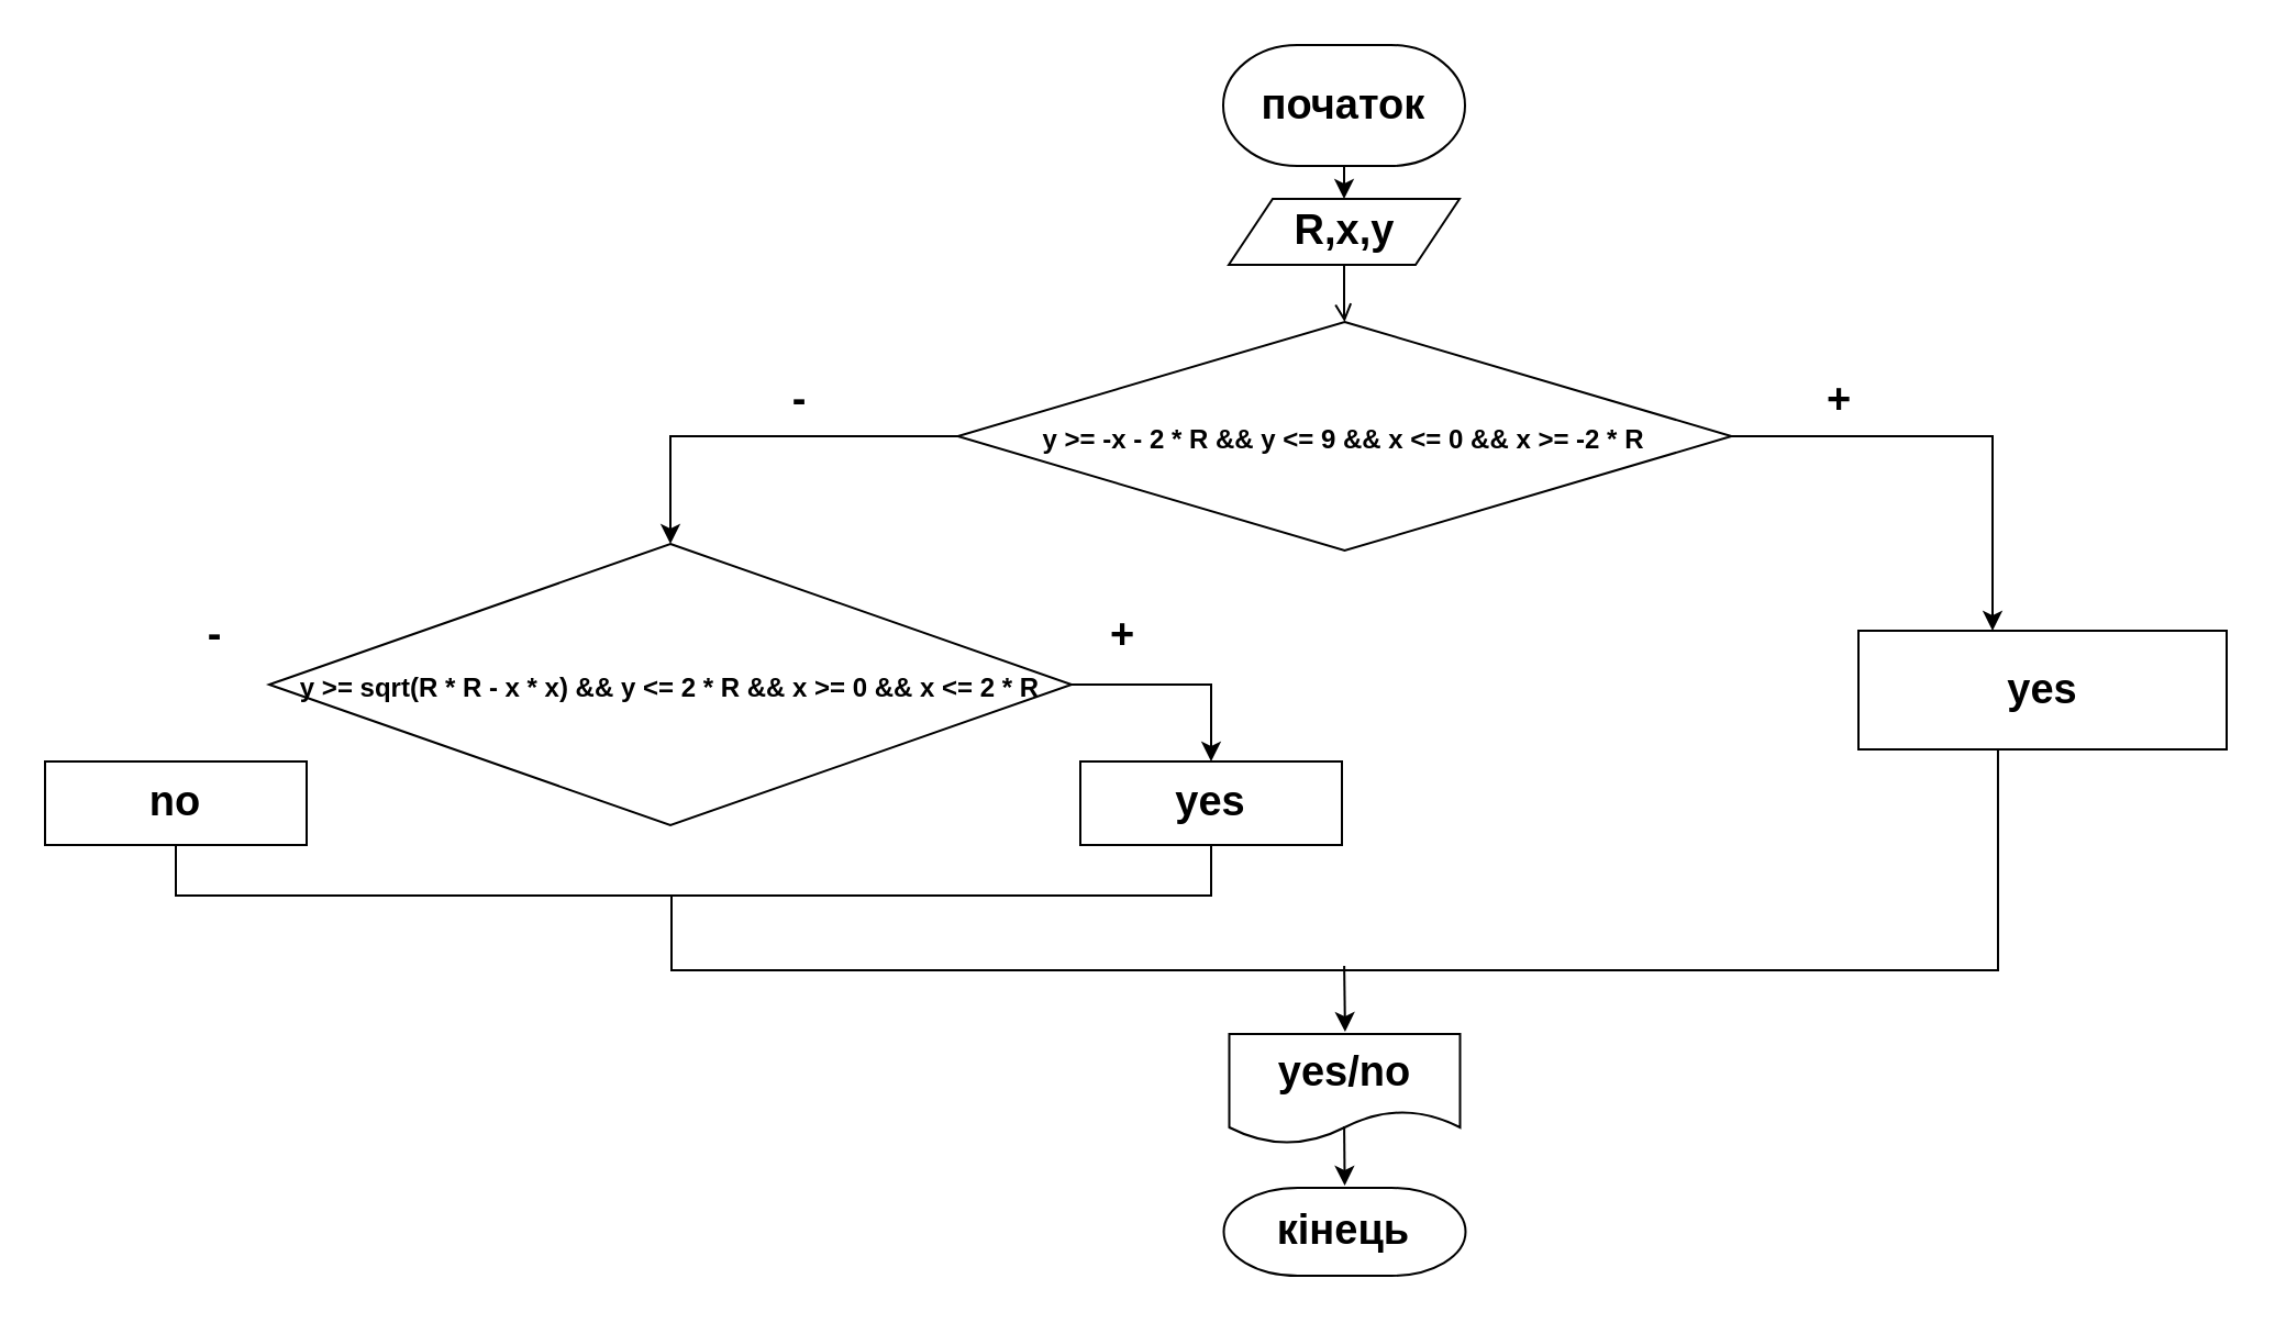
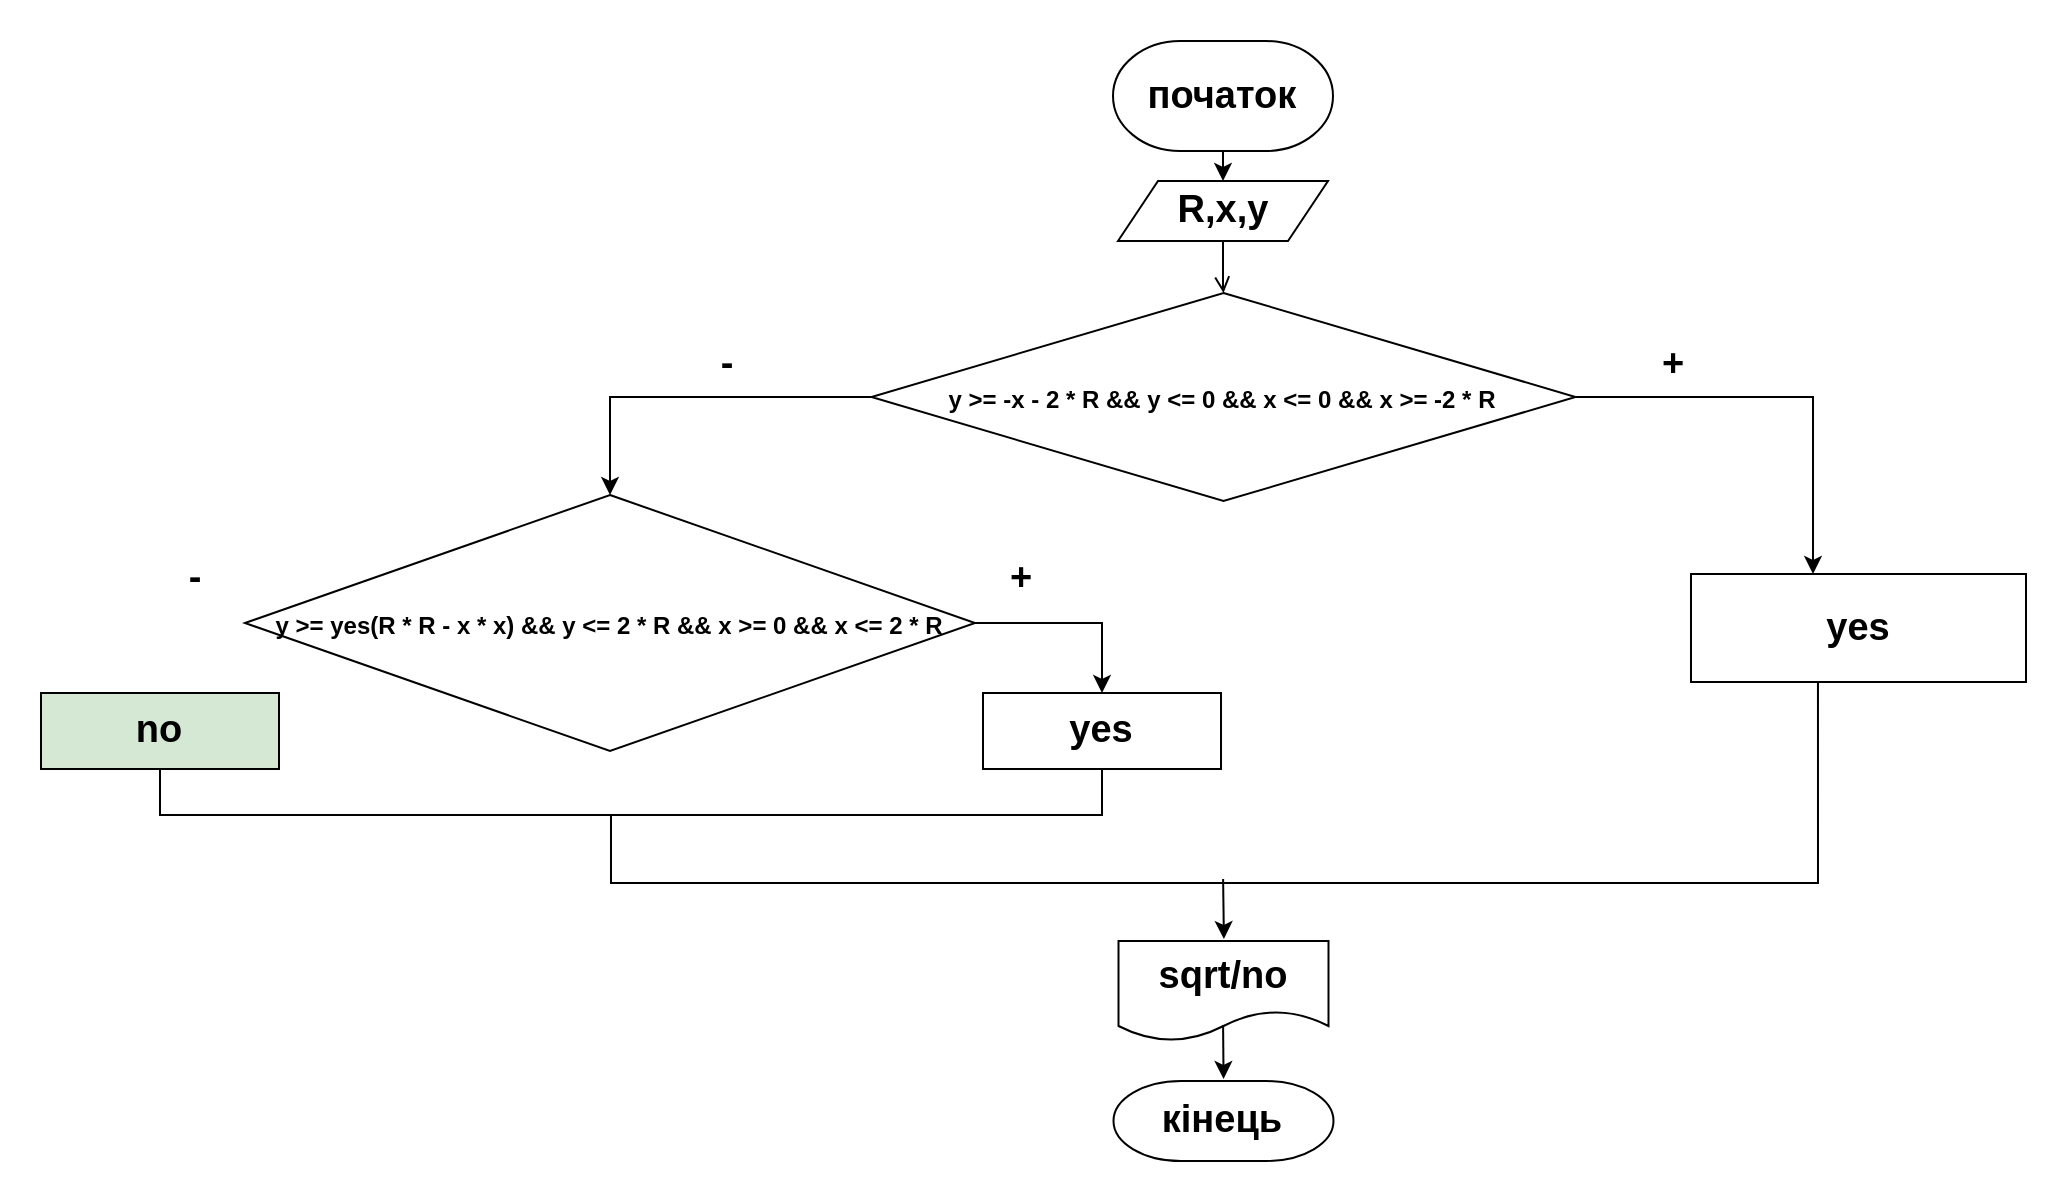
- <mxCell id="7" value="&lt;font style=&quot;font-size: 12px;&quot;&gt;y &amp;gt;= -x - 2 * R &amp;amp;&amp;amp; y &amp;lt;= 9 &amp;amp;&amp;amp; x &amp;lt;= 0 &amp;amp;&amp;amp; x &amp;gt;= -2 * R&lt;/font&gt;" style="rhombus;whiteSpace=wrap;html=1;fontStyle=1;fontSize=19;" parent="1" vertex="1"><mxGeometry x="435.25" y="146" width="352" height="104" as="geometry" /></mxCell>
+ <mxCell id="7" value="&lt;font style=&quot;font-size: 12px;&quot;&gt;y &amp;gt;= -x - 2 * R &amp;amp;&amp;amp; y &amp;lt;= 0 &amp;amp;&amp;amp; x &amp;lt;= 0 &amp;amp;&amp;amp; x &amp;gt;= -2 * R&lt;/font&gt;" style="rhombus;whiteSpace=wrap;html=1;fontStyle=1;fontSize=19;" parent="1" vertex="1"><mxGeometry x="435.25" y="146" width="352" height="104" as="geometry" /></mxCell>
- <mxCell id="12" value="&lt;font style=&quot;font-size: 12px;&quot;&gt;y &amp;gt;= sqrt(R * R - x * x) &amp;amp;&amp;amp; y &amp;lt;= 2 * R &amp;amp;&amp;amp; x &amp;gt;= 0 &amp;amp;&amp;amp; x &amp;lt;= 2 * R&lt;/font&gt;" style="rhombus;whiteSpace=wrap;html=1;fontStyle=1;fontSize=19;" parent="1" vertex="1"><mxGeometry x="122" y="247" width="365" height="128" as="geometry" /></mxCell>
+ <mxCell id="12" value="&lt;font style=&quot;font-size: 12px;&quot;&gt;y &amp;gt;= yes(R * R - x * x) &amp;amp;&amp;amp; y &amp;lt;= 2 * R &amp;amp;&amp;amp; x &amp;gt;= 0 &amp;amp;&amp;amp; x &amp;lt;= 2 * R&lt;/font&gt;" style="rhombus;whiteSpace=wrap;html=1;fontStyle=1;fontSize=19;" parent="1" vertex="1"><mxGeometry x="122" y="247" width="365" height="128" as="geometry" /></mxCell>
- <mxCell id="19" value="no" style="whiteSpace=wrap;html=1;fontSize=19;fontStyle=1;" vertex="1" parent="1"><mxGeometry x="20" y="346" width="119" height="38" as="geometry" /></mxCell>
+ <mxCell id="19" value="no" style="whiteSpace=wrap;html=1;fontSize=19;fontStyle=1;fillColor=#d5e8d4;" vertex="1" parent="1"><mxGeometry x="20" y="346" width="119" height="38" as="geometry" /></mxCell>
- <mxCell id="14" value="yes/no" style="shape=document;whiteSpace=wrap;html=1;boundedLbl=1;rounded=0;strokeWidth=1;fontStyle=1;fontSize=19;" parent="1" vertex="1"><mxGeometry x="558.75" y="470" width="105" height="50" as="geometry" /></mxCell>
+ <mxCell id="14" value="sqrt/no" style="shape=document;whiteSpace=wrap;html=1;boundedLbl=1;rounded=0;strokeWidth=1;fontStyle=1;fontSize=19;" parent="1" vertex="1"><mxGeometry x="558.75" y="470" width="105" height="50" as="geometry" /></mxCell>
